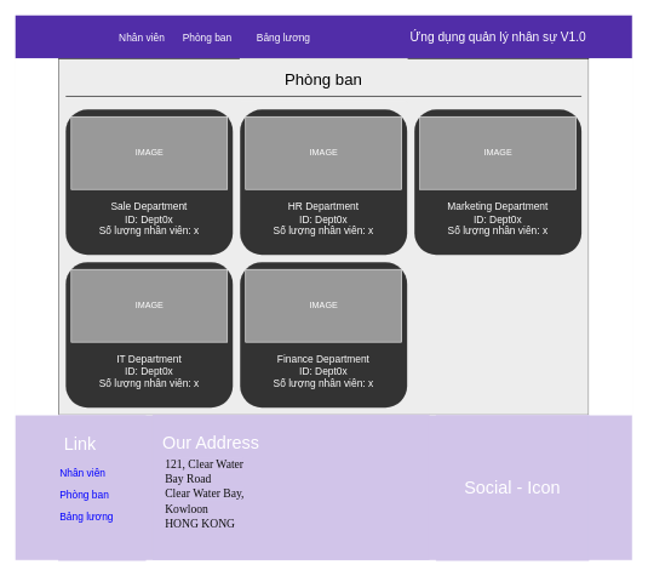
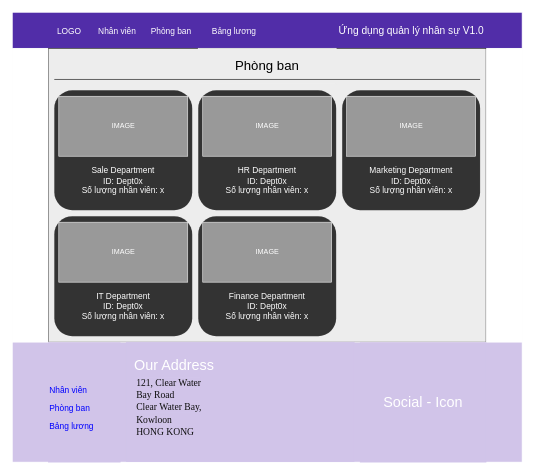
+ <mxCell id="8" value="LOGO" style="fillColor=none;strokeColor=none;fontSize=14;align=center;fontColor=#FFFFFF;" vertex="1" parent="1"><mxGeometry x="80" y="30" width="70" height="40" as="geometry" /></mxCell>
- <mxCell id="30" value="&lt;font style=&quot;font-size: 24px&quot;&gt;Link&lt;/font&gt;" style="text;html=1;strokeColor=none;fillColor=none;align=center;verticalAlign=middle;whiteSpace=wrap;rounded=0;fontSize=17;fontColor=#FFFFFF;" vertex="1" parent="1"><mxGeometry x="80" y="590" width="60" height="40" as="geometry" /></mxCell>
